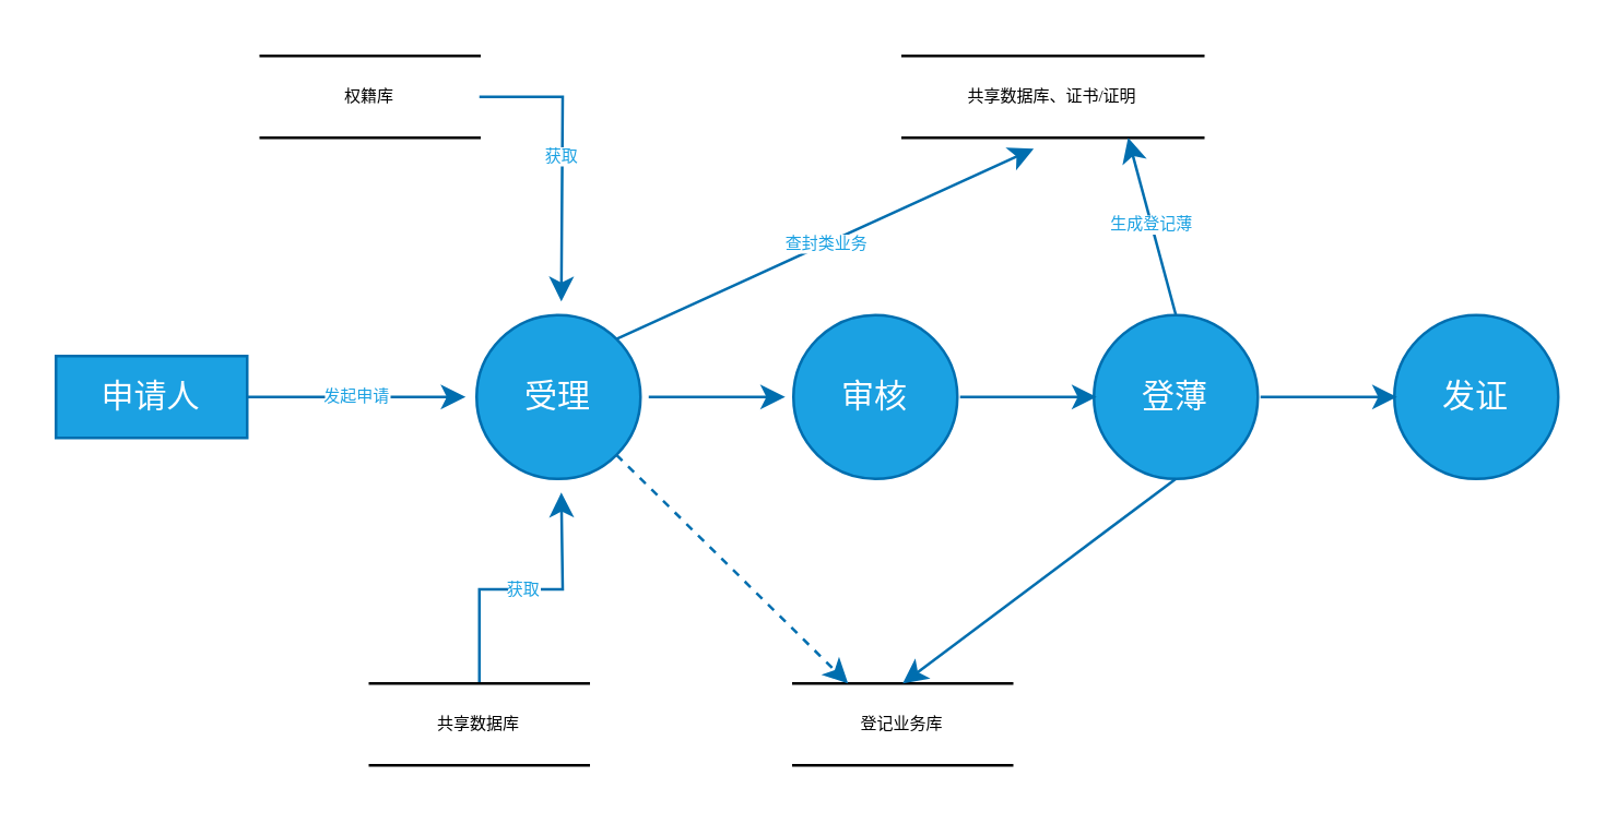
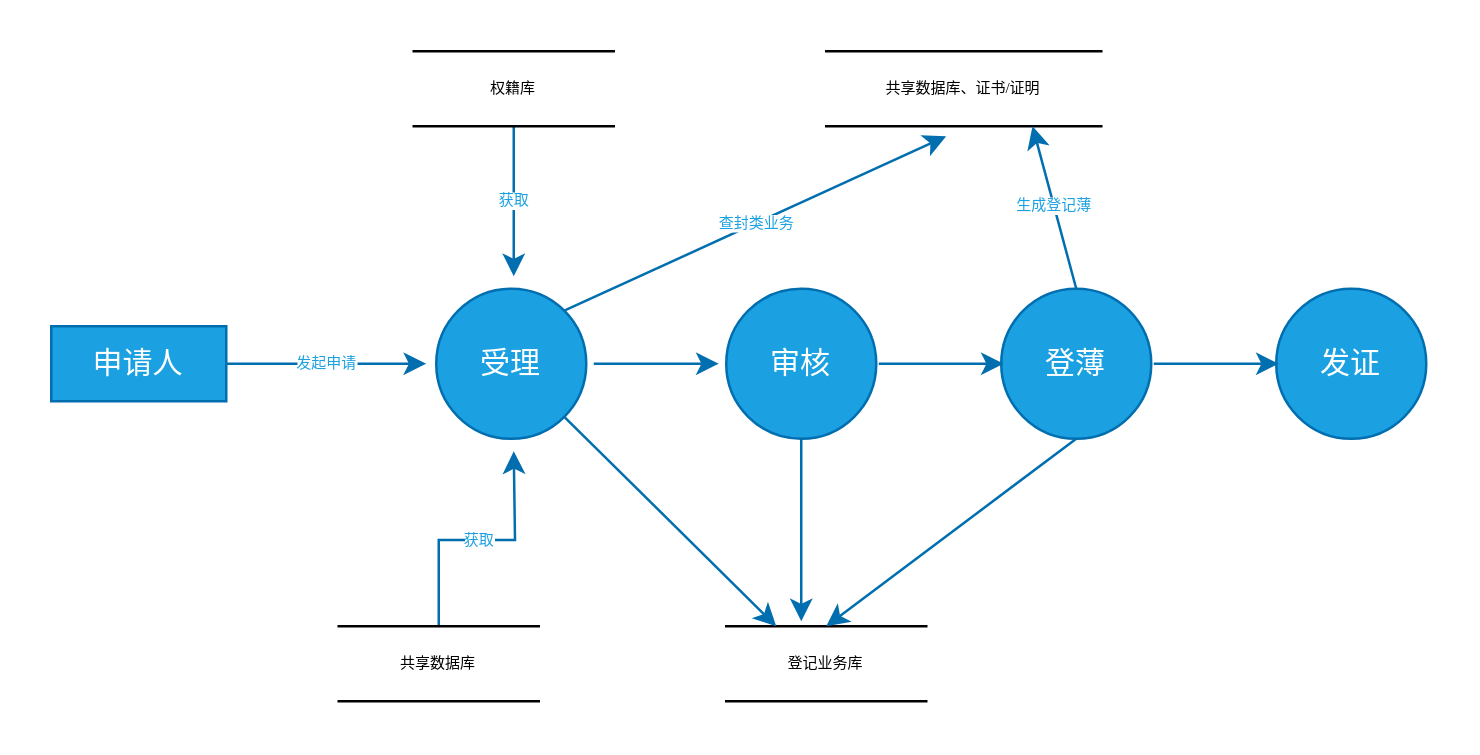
- <mxCell id="12" value="&lt;font color=&quot;#000000&quot;&gt;权籍库&lt;/font&gt;" style="shape=partialRectangle;whiteSpace=wrap;html=1;left=0;right=0;fillColor=none;fontFamily=Verdana;fontSize=6;fontColor=#1BA1E2;" vertex="1" parent="1"><mxGeometry x="95" y="20" width="80" height="30" as="geometry" /></mxCell>
+ <mxCell id="12" value="&lt;font color=&quot;#000000&quot;&gt;权籍库&lt;/font&gt;" style="shape=partialRectangle;whiteSpace=wrap;html=1;left=0;right=0;fillColor=none;fontFamily=Verdana;fontSize=6;fontColor=#1BA1E2;" vertex="1" parent="1"><mxGeometry x="165" y="20" width="80" height="30" as="geometry" /></mxCell>
- <mxCell id="16" value="" style="endArrow=classic;html=1;rounded=0;labelBackgroundColor=#FFFFFF;fontFamily=Verdana;fontSize=6;fontColor=#1BA1E2;jumpSize=4;exitX=1;exitY=1;exitDx=0;exitDy=0;entryX=0.25;entryY=0;entryDx=0;entryDy=0;fillColor=#1ba1e2;strokeColor=#006EAF;dashed=1;" edge="1" parent="1" source="4" target="15"><mxGeometry width="50" height="50" relative="1" as="geometry"><mxPoint x="350" y="220" as="sourcePoint" /><mxPoint x="400" y="170" as="targetPoint" /></mxGeometry></mxCell>
+ <mxCell id="16" value="" style="endArrow=classic;html=1;rounded=0;labelBackgroundColor=#FFFFFF;fontFamily=Verdana;fontSize=6;fontColor=#1BA1E2;jumpSize=4;exitX=1;exitY=1;exitDx=0;exitDy=0;entryX=0.25;entryY=0;entryDx=0;entryDy=0;fillColor=#1ba1e2;strokeColor=#006EAF;" edge="1" parent="1" source="4" target="15"><mxGeometry width="50" height="50" relative="1" as="geometry"><mxPoint x="350" y="220" as="sourcePoint" /><mxPoint x="400" y="170" as="targetPoint" /></mxGeometry></mxCell>
+ <mxCell id="18" value="" style="endArrow=classic;html=1;rounded=0;labelBackgroundColor=#FFFFFF;fontFamily=Verdana;fontSize=6;fontColor=#1BA1E2;jumpSize=4;exitX=0.5;exitY=1;exitDx=0;exitDy=0;entryX=0.375;entryY=-0.067;entryDx=0;entryDy=0;fillColor=#1ba1e2;strokeColor=#006EAF;entryPerimeter=0;" edge="1" parent="1" source="5" target="15"><mxGeometry width="50" height="50" relative="1" as="geometry"><mxPoint x="350" y="210" as="sourcePoint" /><mxPoint x="400" y="160" as="targetPoint" /></mxGeometry></mxCell>
